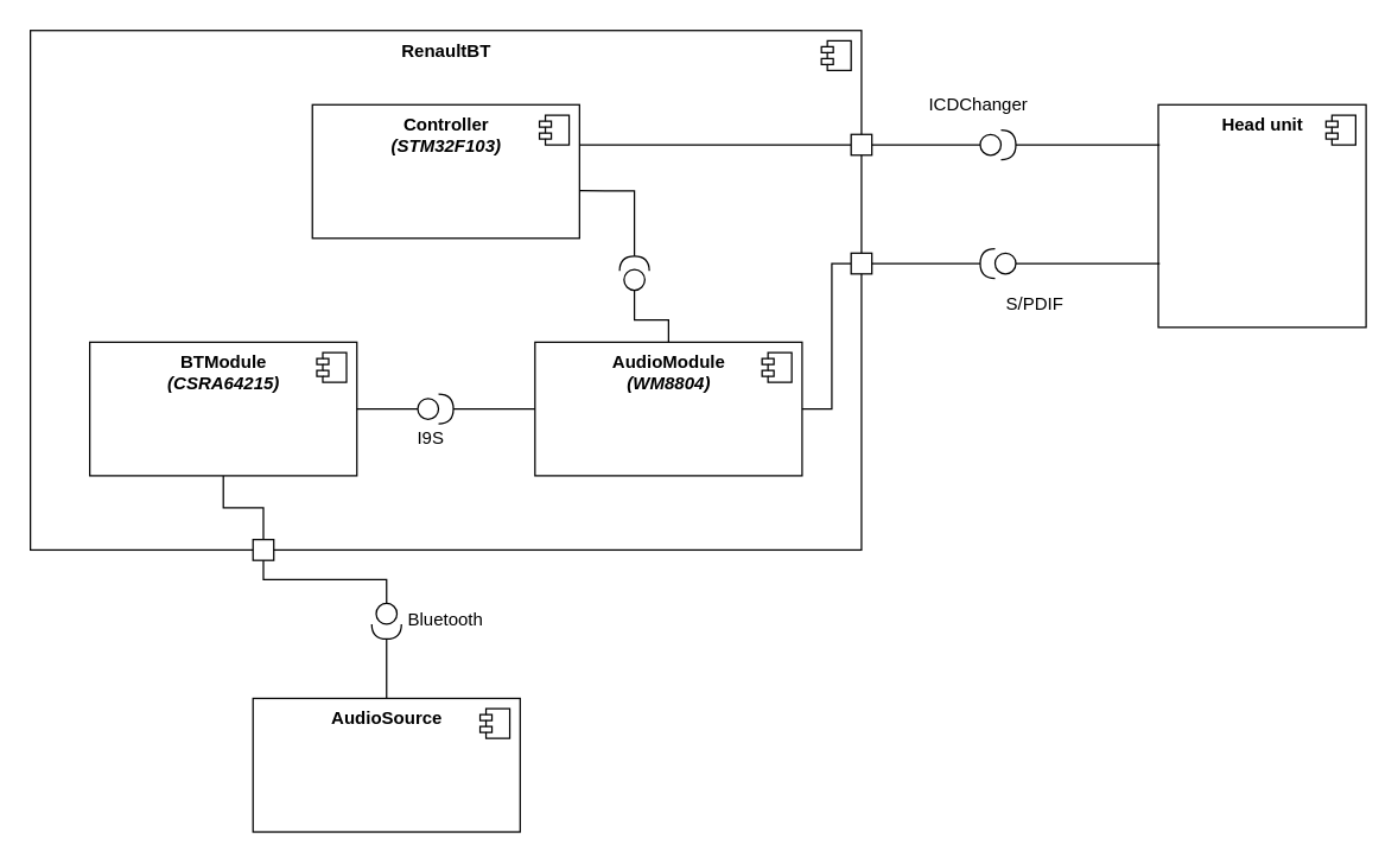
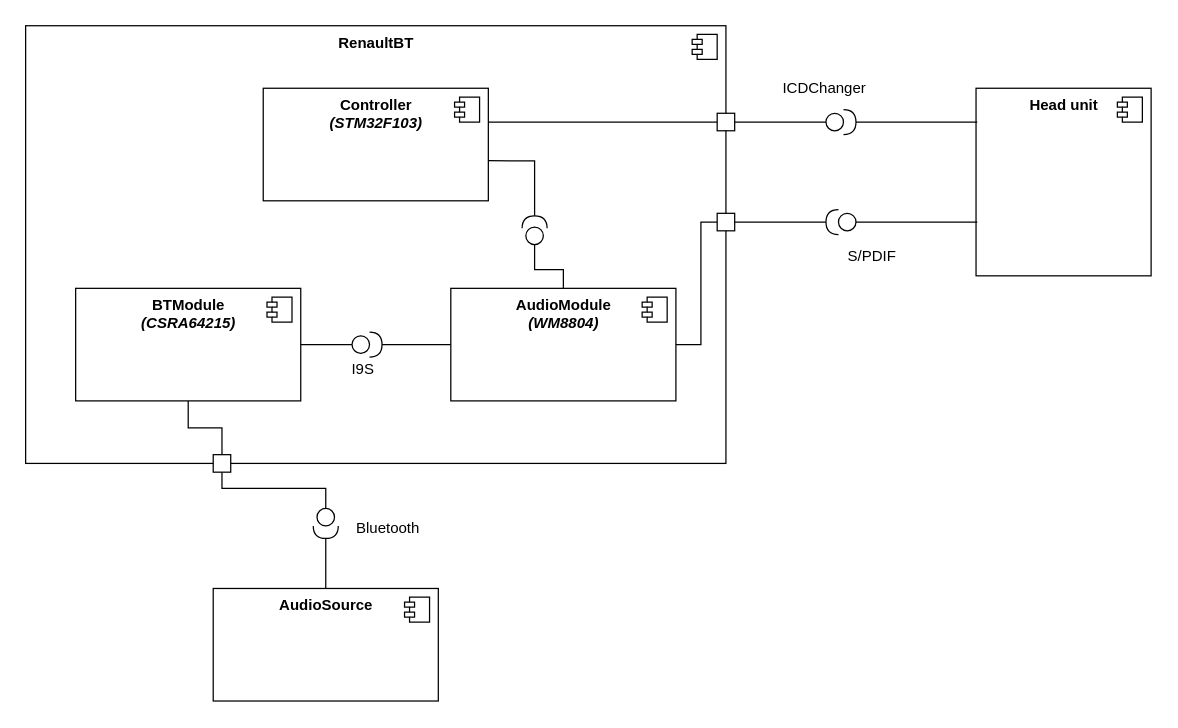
- <mxCell id="18" value="Bluetooth" style="text;html=1;strokeColor=none;fillColor=none;align=center;verticalAlign=middle;whiteSpace=wrap;rounded=0;" vertex="1" parent="1"><mxGeometry x="280" y="407" width="40" height="20" as="geometry" /></mxCell>
+ <mxCell id="18" value="Bluetooth" style="text;html=1;strokeColor=none;fillColor=none;align=center;verticalAlign=middle;whiteSpace=wrap;rounded=0;" vertex="1" parent="1"><mxGeometry x="290" y="412" width="40" height="20" as="geometry" /></mxCell>
